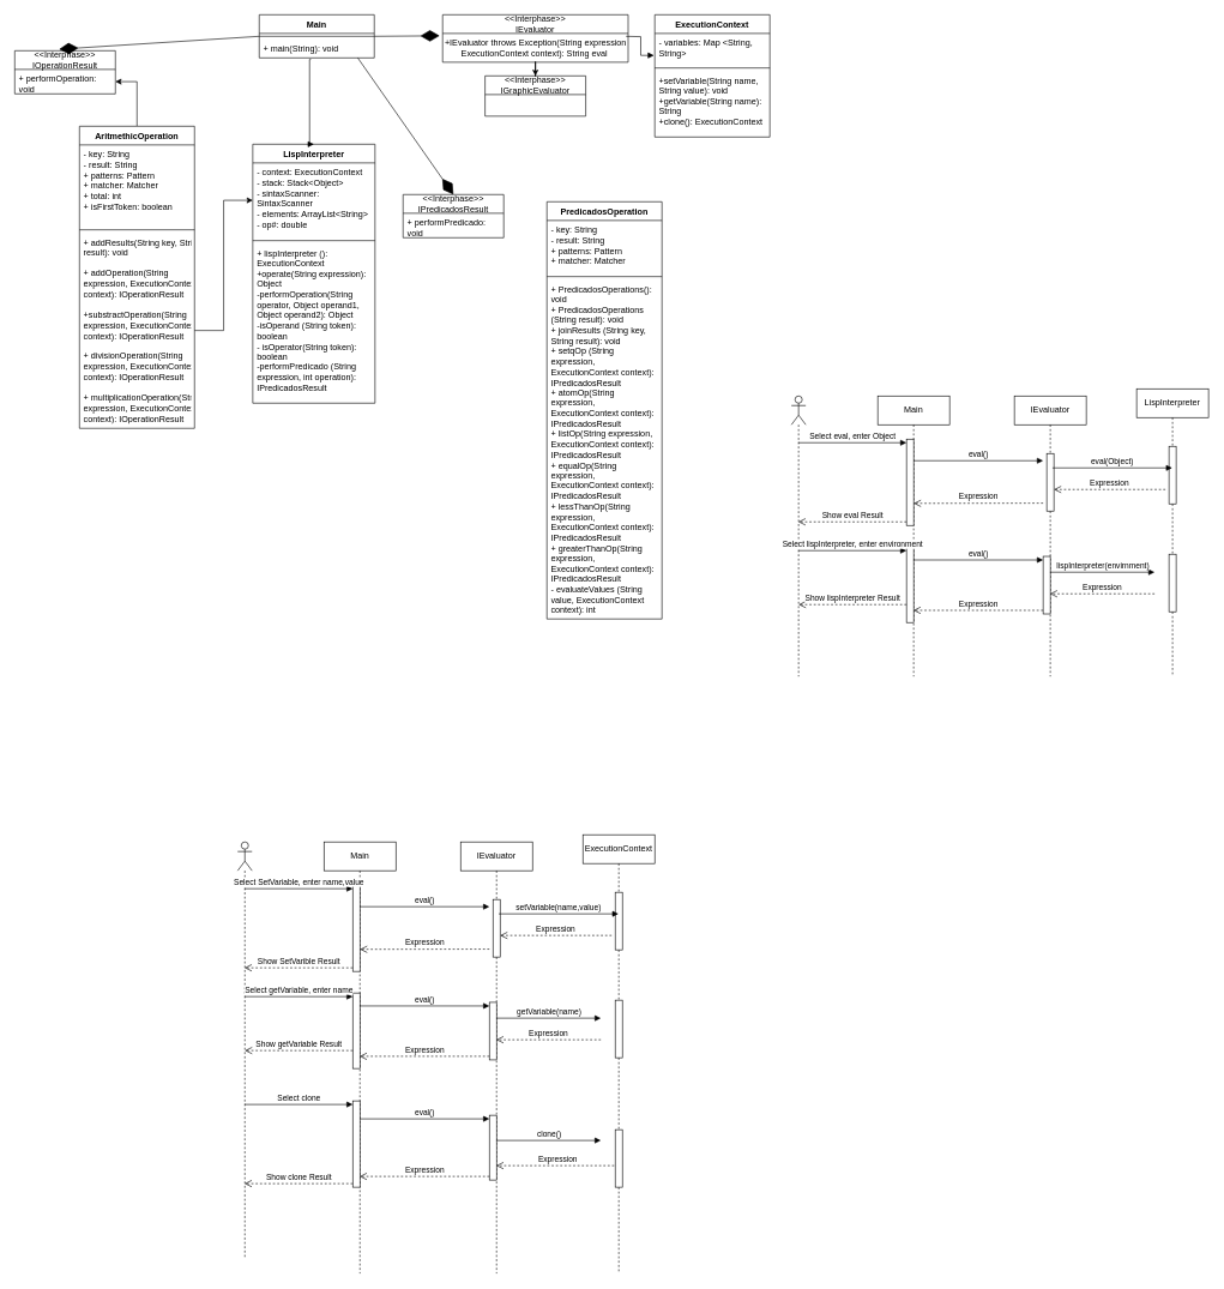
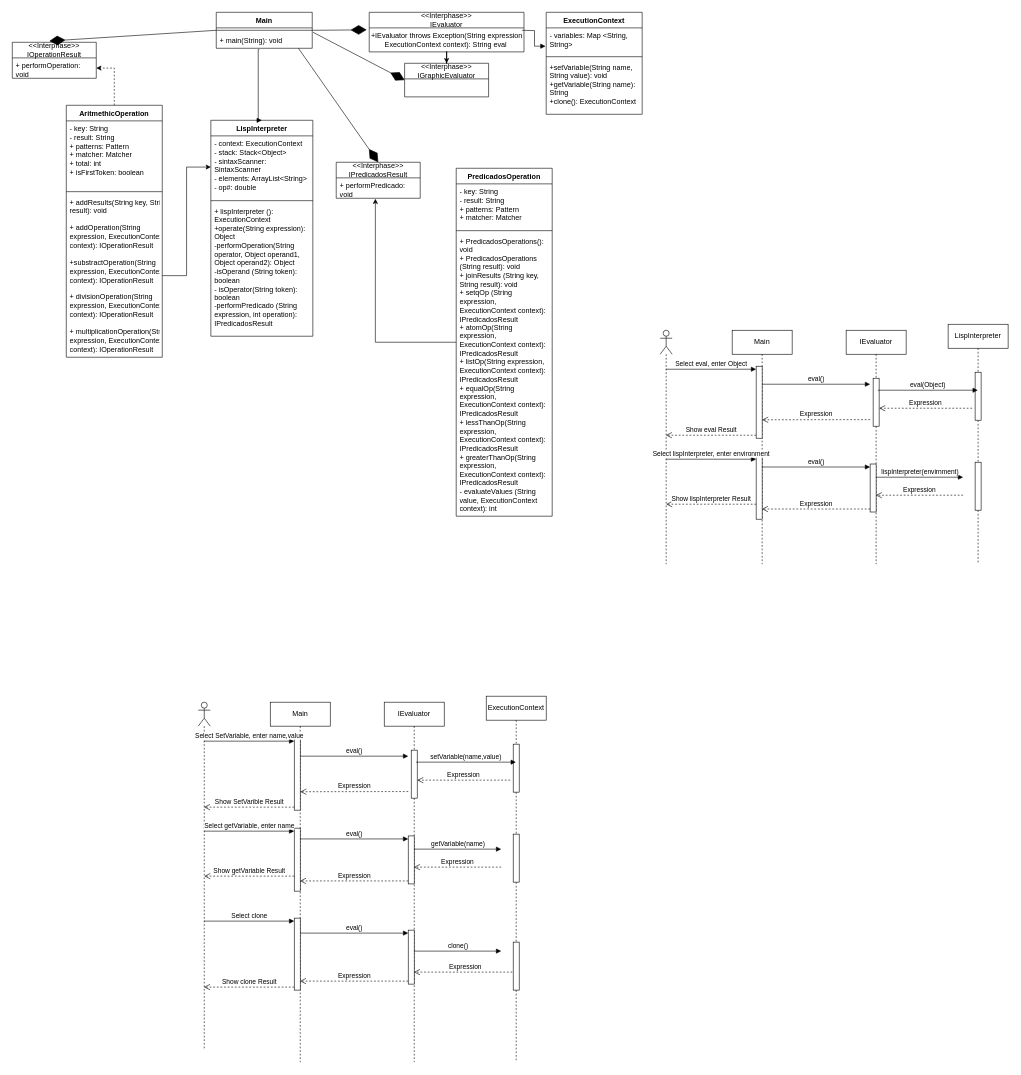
+ <mxCell id="38" value="" style="endArrow=diamondThin;endFill=1;endSize=24;html=1;rounded=0;entryX=0;entryY=0.5;entryDx=0;entryDy=0;exitX=1.009;exitY=-0.024;exitDx=0;exitDy=0;exitPerimeter=0;" parent="1" source="4" target="31" edge="1"><mxGeometry width="160" relative="1" as="geometry"><mxPoint x="520" y="138.23" as="sourcePoint" /><mxPoint x="610.84" y="137.478" as="targetPoint" /></mxGeometry></mxCell>
- <mxCell id="74" style="edgeStyle=orthogonalEdgeStyle;rounded=0;orthogonalLoop=1;jettySize=auto;html=1;" edge="1" parent="1" source="75" target="80"><mxGeometry relative="1" as="geometry" /></mxCell>
+ <mxCell id="74" style="edgeStyle=orthogonalEdgeStyle;rounded=0;orthogonalLoop=1;jettySize=auto;html=1;dashed=1;" edge="1" parent="1" source="75" target="80"><mxGeometry relative="1" as="geometry" /></mxCell>
+ <mxCell id="90" style="edgeStyle=orthogonalEdgeStyle;rounded=0;orthogonalLoop=1;jettySize=auto;html=1;entryX=0.466;entryY=1.024;entryDx=0;entryDy=0;entryPerimeter=0;" edge="1" parent="1" source="83" target="88"><mxGeometry relative="1" as="geometry" /></mxCell>
